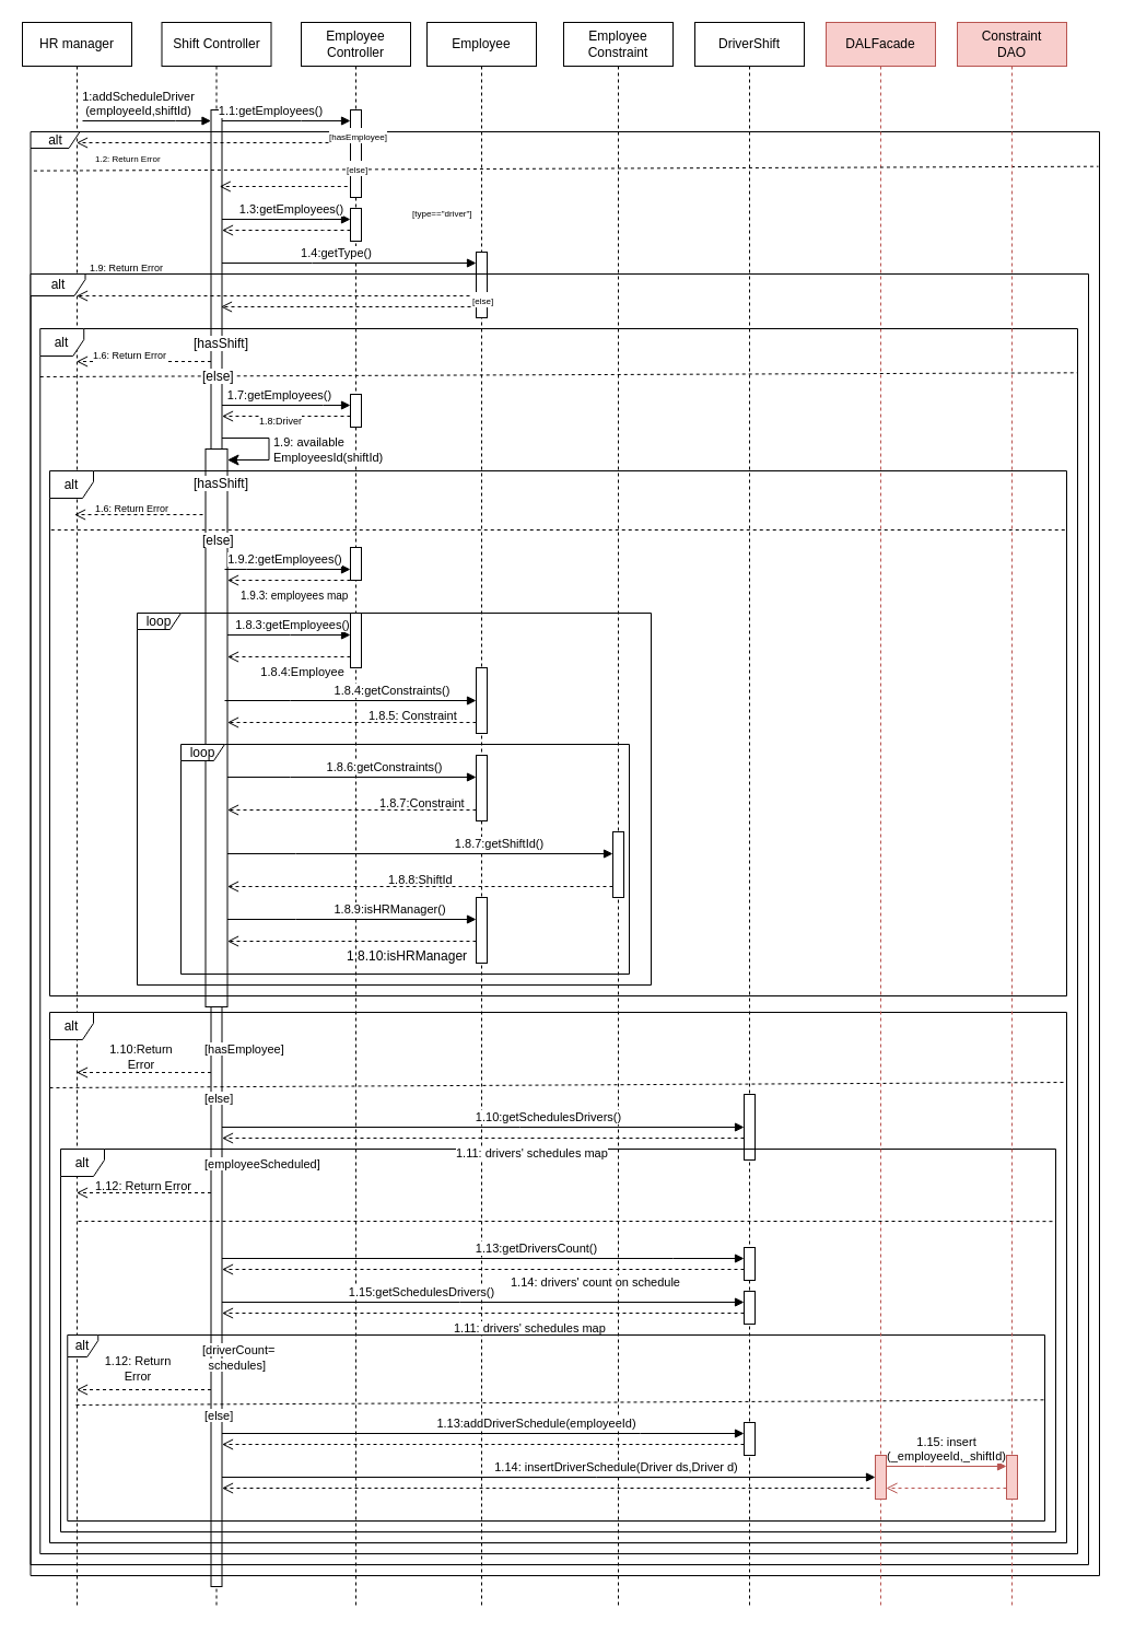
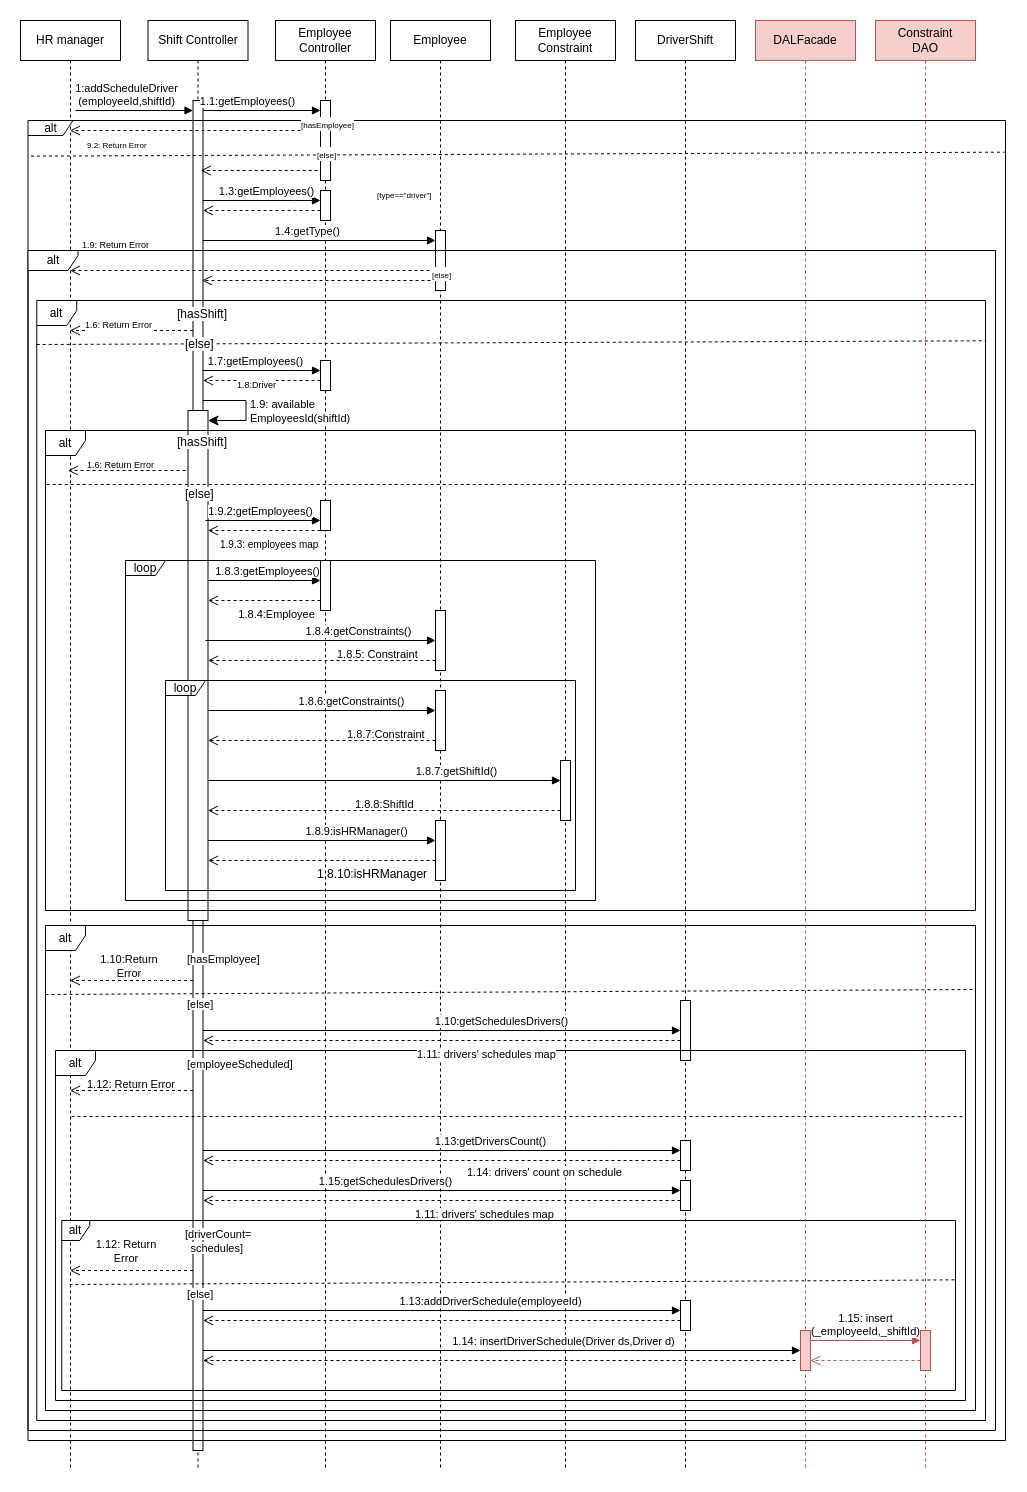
- <mxCell id="60" value="&lt;div style=&quot;text-align: center;&quot;&gt;&lt;span style=&quot;background-color: rgb(255, 255, 255);&quot;&gt;&lt;font style=&quot;font-size: 8px;&quot;&gt;1.2: Return Error&lt;/font&gt;&lt;/span&gt;&lt;/div&gt;" style="text;whiteSpace=wrap;html=1;" parent="1" vertex="1"><mxGeometry x="85" y="130" width="70" height="20" as="geometry" /></mxCell>
+ <mxCell id="60" value="&lt;div style=&quot;text-align: center;&quot;&gt;&lt;span style=&quot;background-color: rgb(255, 255, 255);&quot;&gt;&lt;font style=&quot;font-size: 8px;&quot;&gt;9.2: Return Error&lt;/font&gt;&lt;/span&gt;&lt;/div&gt;" style="text;whiteSpace=wrap;html=1;" parent="1" vertex="1"><mxGeometry x="85" y="130" width="70" height="20" as="geometry" /></mxCell>
